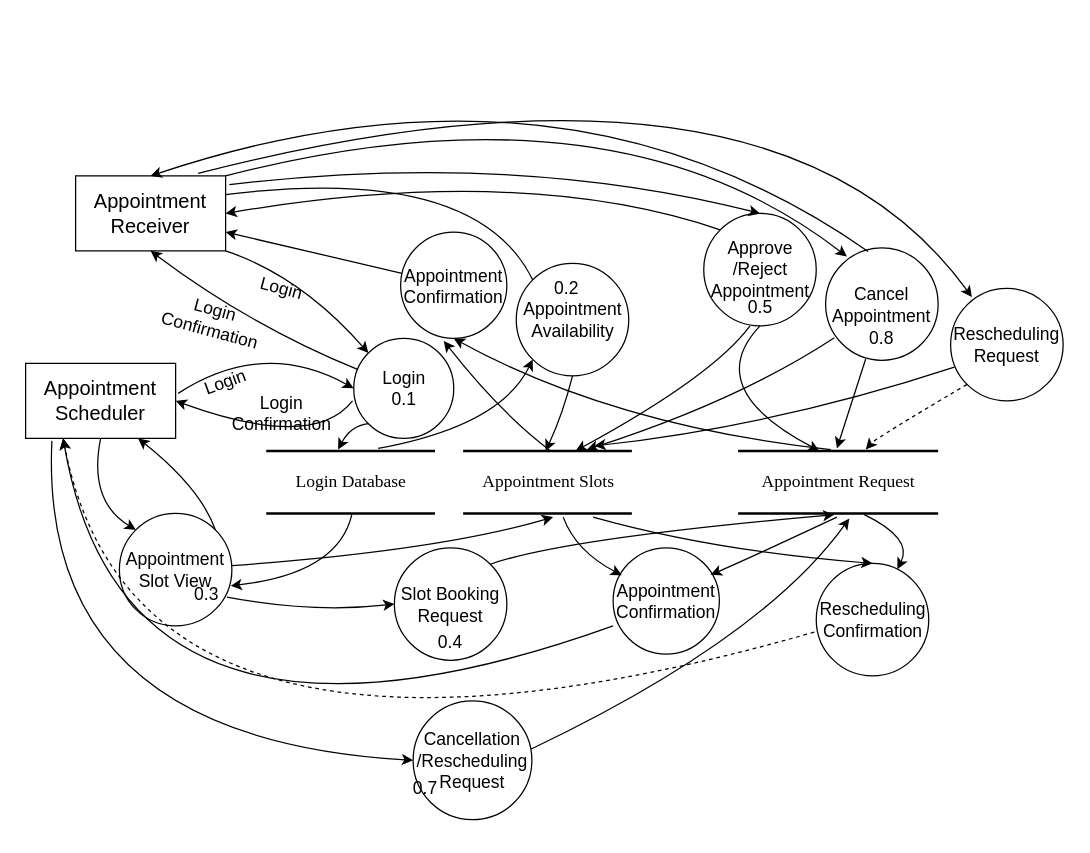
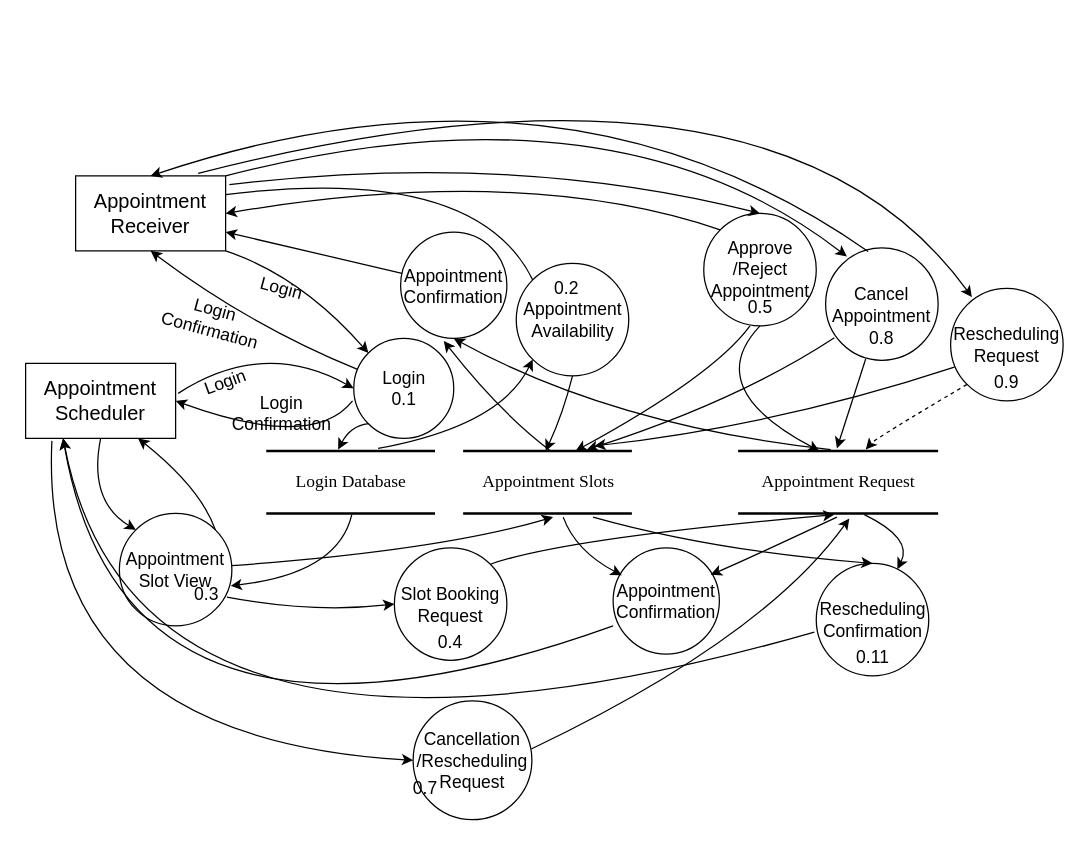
+ <mxCell id="50" value="0.9" style="text;html=1;strokeColor=none;fillColor=none;align=center;verticalAlign=middle;whiteSpace=wrap;rounded=0;fontSize=14;" parent="1" vertex="1"><mxGeometry x="775" y="290" width="60" height="30" as="geometry" /></mxCell>
+ <mxCell id="62" value="0.11" style="text;html=1;strokeColor=none;fillColor=none;align=center;verticalAlign=middle;whiteSpace=wrap;rounded=0;fontSize=14;" vertex="1" parent="1"><mxGeometry x="667.5" y="510" width="60" height="30" as="geometry" /></mxCell>
- <mxCell id="63" value="" style="curved=1;endArrow=classic;html=1;rounded=0;fontSize=14;entryX=0.25;entryY=1;entryDx=0;entryDy=0;exitX=-0.017;exitY=0.611;exitDx=0;exitDy=0;exitPerimeter=0;dashed=1;" edge="1" parent="1" source="61" target="2"><mxGeometry width="50" height="50" relative="1" as="geometry"><mxPoint x="663.51" y="542" as="sourcePoint" /><mxPoint x="562.5" y="588.005" as="targetPoint" /><Array as="points"><mxPoint x="110" y="660" /></Array></mxGeometry></mxCell>
+ <mxCell id="63" value="" style="curved=1;endArrow=classic;html=1;rounded=0;fontSize=14;entryX=0.25;entryY=1;entryDx=0;entryDy=0;exitX=-0.017;exitY=0.611;exitDx=0;exitDy=0;exitPerimeter=0;" edge="1" parent="1" source="61" target="2"><mxGeometry width="50" height="50" relative="1" as="geometry"><mxPoint x="663.51" y="542" as="sourcePoint" /><mxPoint x="562.5" y="588.005" as="targetPoint" /><Array as="points"><mxPoint x="110" y="660" /></Array></mxGeometry></mxCell>
